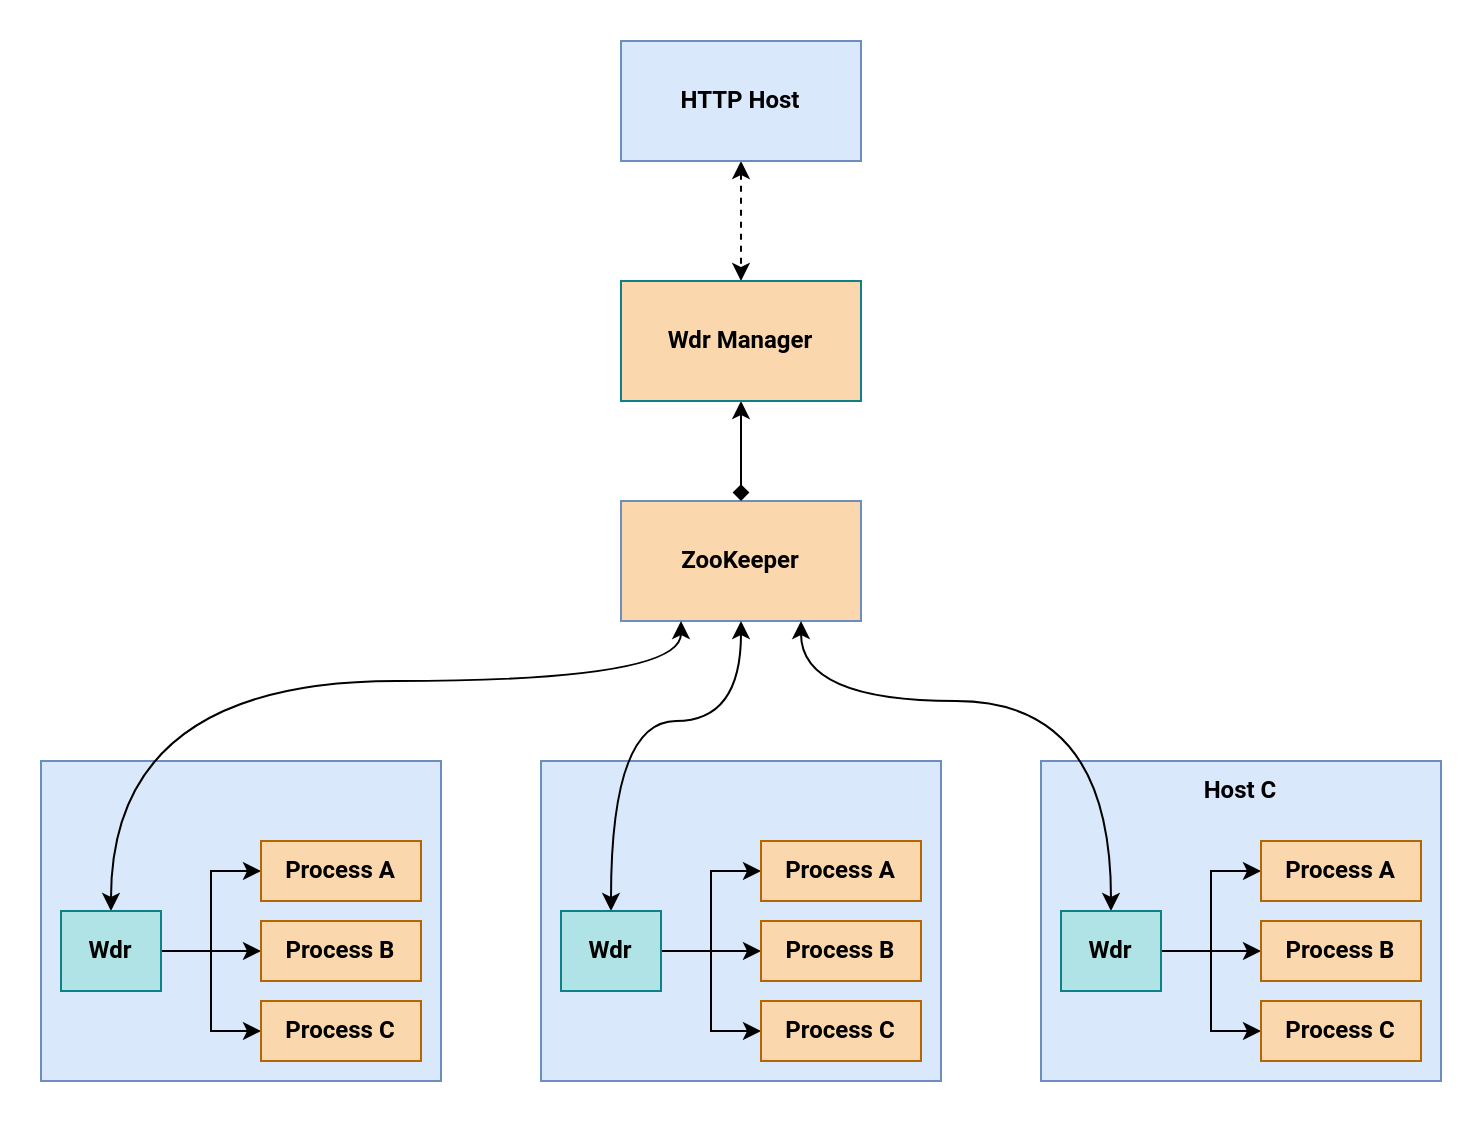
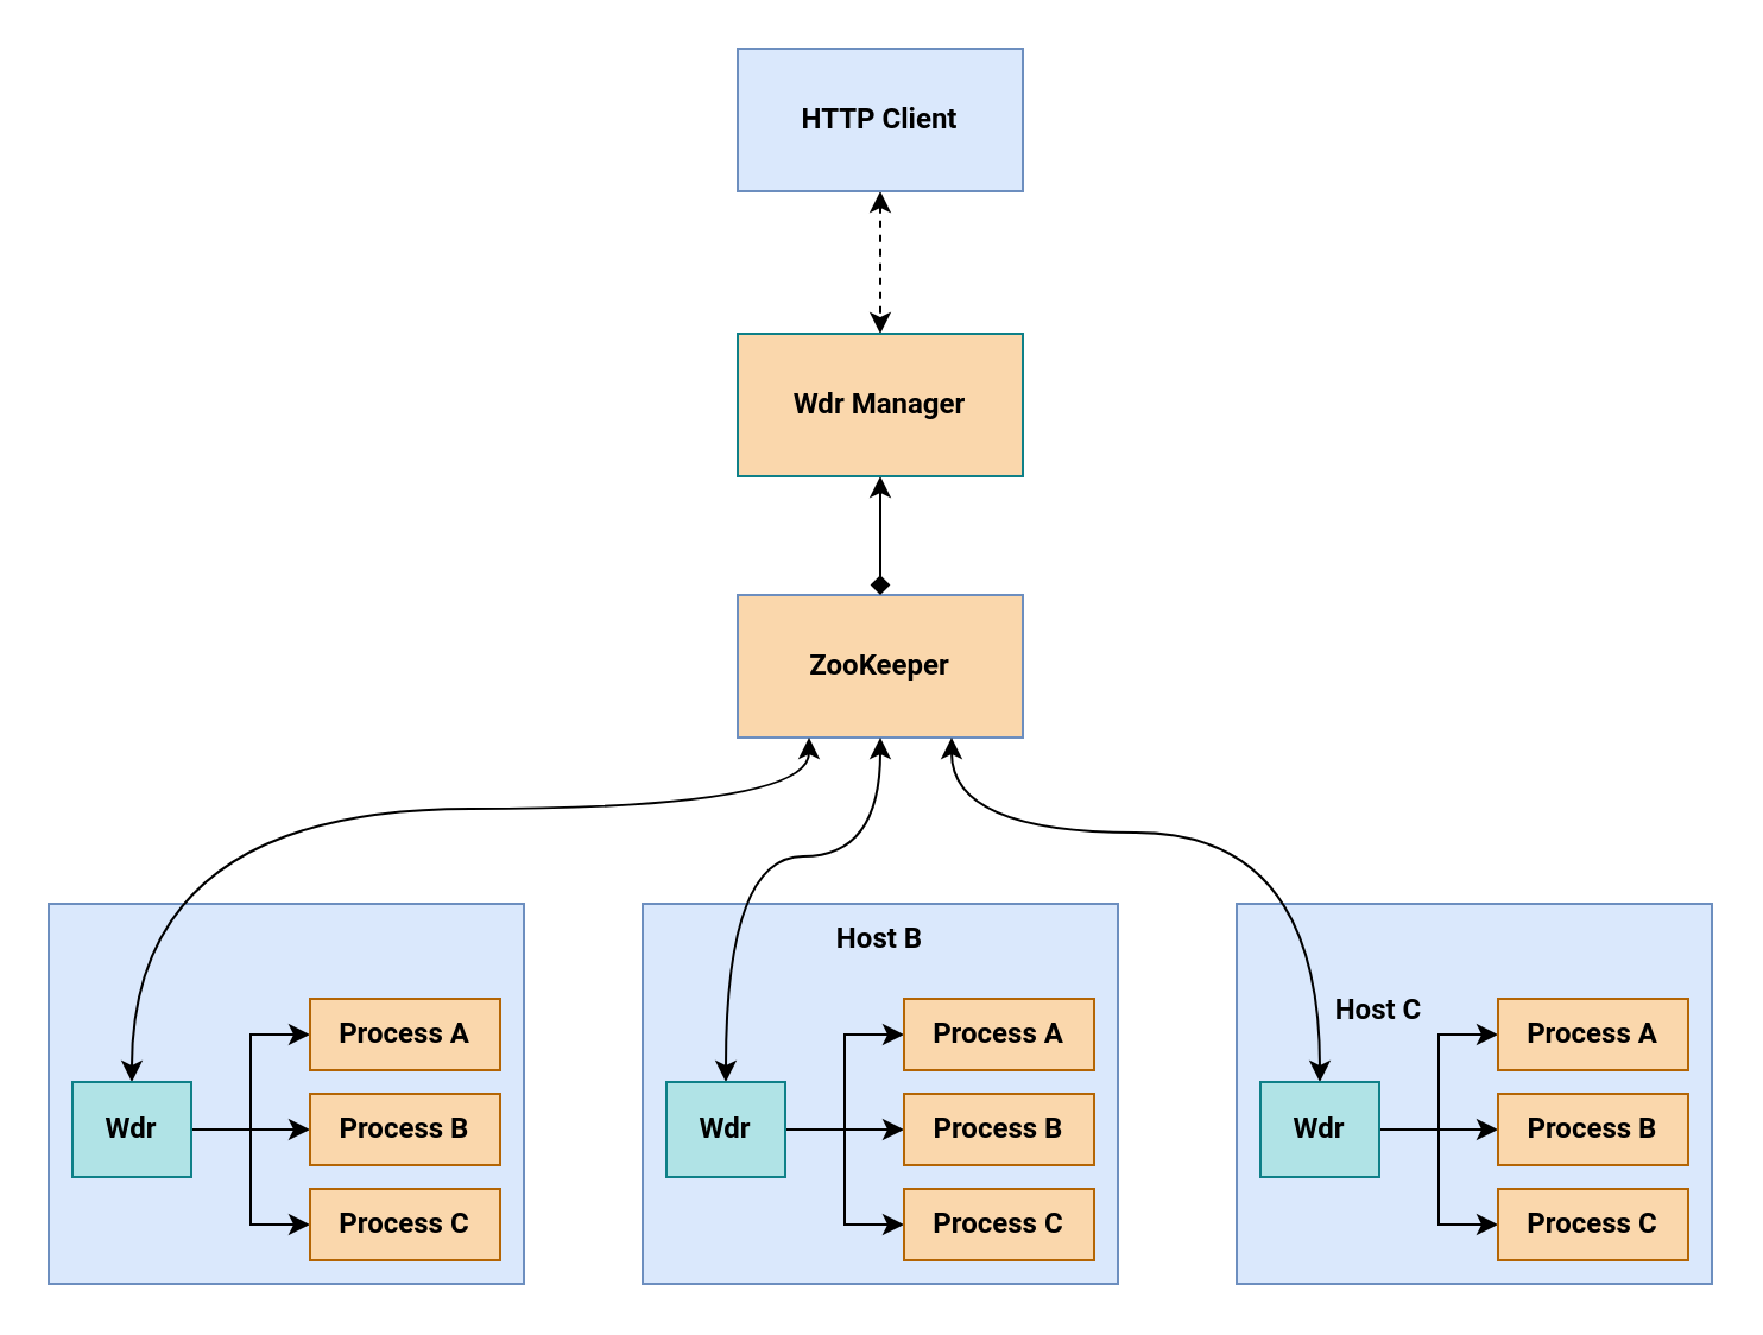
- <mxCell id="3" value="&lt;b&gt;&lt;font data-font-src=&quot;https://fonts.googleapis.com/css?family=Roboto&quot; face=&quot;Roboto&quot;&gt;HTTP Host&lt;/font&gt;&lt;/b&gt;" style="rounded=0;whiteSpace=wrap;html=1;fillColor=#dae8fc;strokeColor=#6c8ebf;" vertex="1" parent="1"><mxGeometry x="310" y="20" width="120" height="60" as="geometry" /></mxCell>
+ <mxCell id="3" value="&lt;b&gt;&lt;font data-font-src=&quot;https://fonts.googleapis.com/css?family=Roboto&quot; face=&quot;Roboto&quot;&gt;HTTP Client&lt;/font&gt;&lt;/b&gt;" style="rounded=0;whiteSpace=wrap;html=1;fillColor=#dae8fc;strokeColor=#6c8ebf;" vertex="1" parent="1"><mxGeometry x="310" y="20" width="120" height="60" as="geometry" /></mxCell>
+ <mxCell id="8" value="&lt;b style=&quot;font-family: &amp;#34;roboto&amp;#34;&quot;&gt;Host B&lt;/b&gt;" style="text;html=1;strokeColor=none;fillColor=none;align=center;verticalAlign=middle;whiteSpace=wrap;rounded=0;" vertex="1" parent="1"><mxGeometry x="335" y="380" width="70" height="30" as="geometry" /></mxCell>
- <mxCell id="27" value="&lt;b style=&quot;font-family: &amp;#34;roboto&amp;#34;&quot;&gt;Host C&lt;/b&gt;" style="text;html=1;strokeColor=none;fillColor=none;align=center;verticalAlign=middle;whiteSpace=wrap;rounded=0;" vertex="1" parent="1"><mxGeometry x="585" y="380" width="70" height="30" as="geometry" /></mxCell>
+ <mxCell id="27" value="&lt;b style=&quot;font-family: &amp;#34;roboto&amp;#34;&quot;&gt;Host C&lt;/b&gt;" style="text;html=1;strokeColor=none;fillColor=none;align=center;verticalAlign=middle;whiteSpace=wrap;rounded=0;" vertex="1" parent="1"><mxGeometry x="545" y="410" width="70" height="30" as="geometry" /></mxCell>
